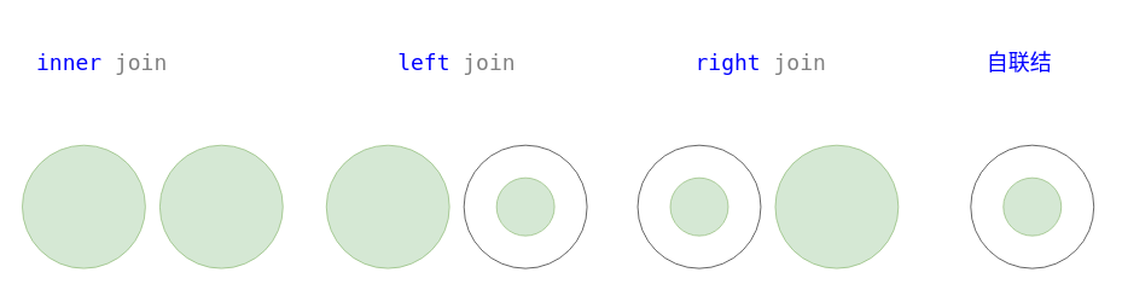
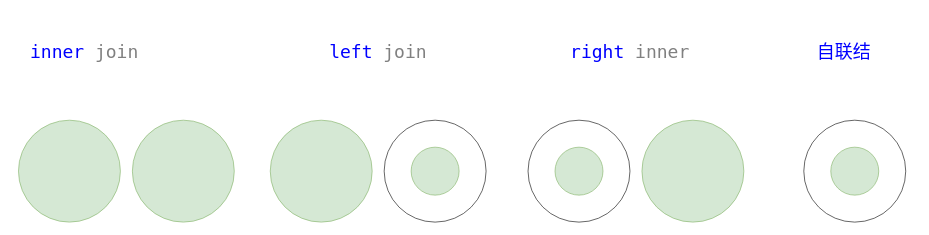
- <mxCell id="12" value="&lt;pre style=&quot;margin-top: 0px ; margin-bottom: 0px ; padding: 0px ; overflow-wrap: break-word ; font-size: 30px&quot;&gt;&lt;span style=&quot;margin: 0px ; padding: 0px ; color: rgb(0 , 0 , 255) ; line-height: 1.5&quot;&gt;right&lt;/span&gt; &lt;span style=&quot;margin: 0px ; padding: 0px ; color: rgb(128 , 128 , 128) ; line-height: 1.5&quot;&gt;join&lt;/span&gt;&lt;/pre&gt;" style="text;html=1;strokeColor=none;fillColor=none;align=center;verticalAlign=middle;whiteSpace=wrap;rounded=0;" parent="1" vertex="1"><mxGeometry x="930" y="20" width="240" height="130" as="geometry" /></mxCell>
+ <mxCell id="12" value="&lt;pre style=&quot;margin-top: 0px ; margin-bottom: 0px ; padding: 0px ; overflow-wrap: break-word ; font-size: 30px&quot;&gt;&lt;span style=&quot;margin: 0px ; padding: 0px ; color: rgb(0 , 0 , 255) ; line-height: 1.5&quot;&gt;right&lt;/span&gt; &lt;span style=&quot;margin: 0px ; padding: 0px ; color: rgb(128 , 128 , 128) ; line-height: 1.5&quot;&gt;inner&lt;/span&gt;&lt;/pre&gt;" style="text;html=1;strokeColor=none;fillColor=none;align=center;verticalAlign=middle;whiteSpace=wrap;rounded=0;" parent="1" vertex="1"><mxGeometry x="930" y="20" width="240" height="130" as="geometry" /></mxCell>
